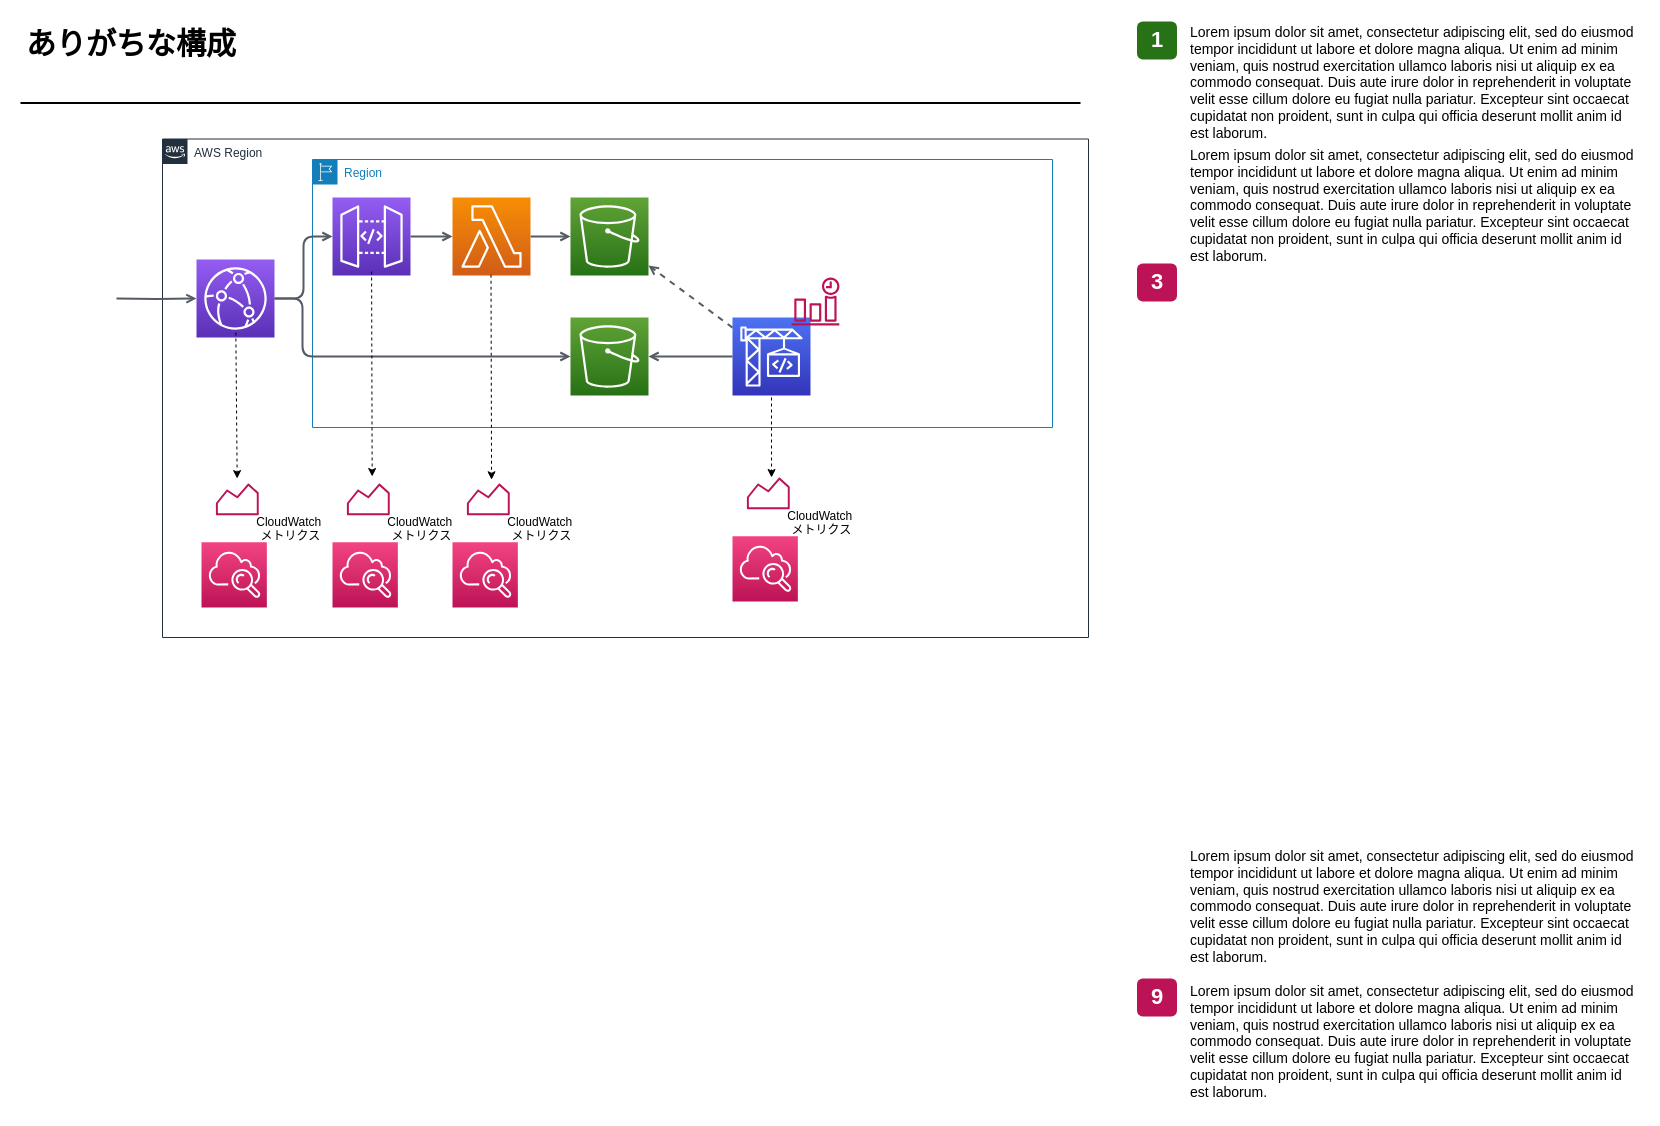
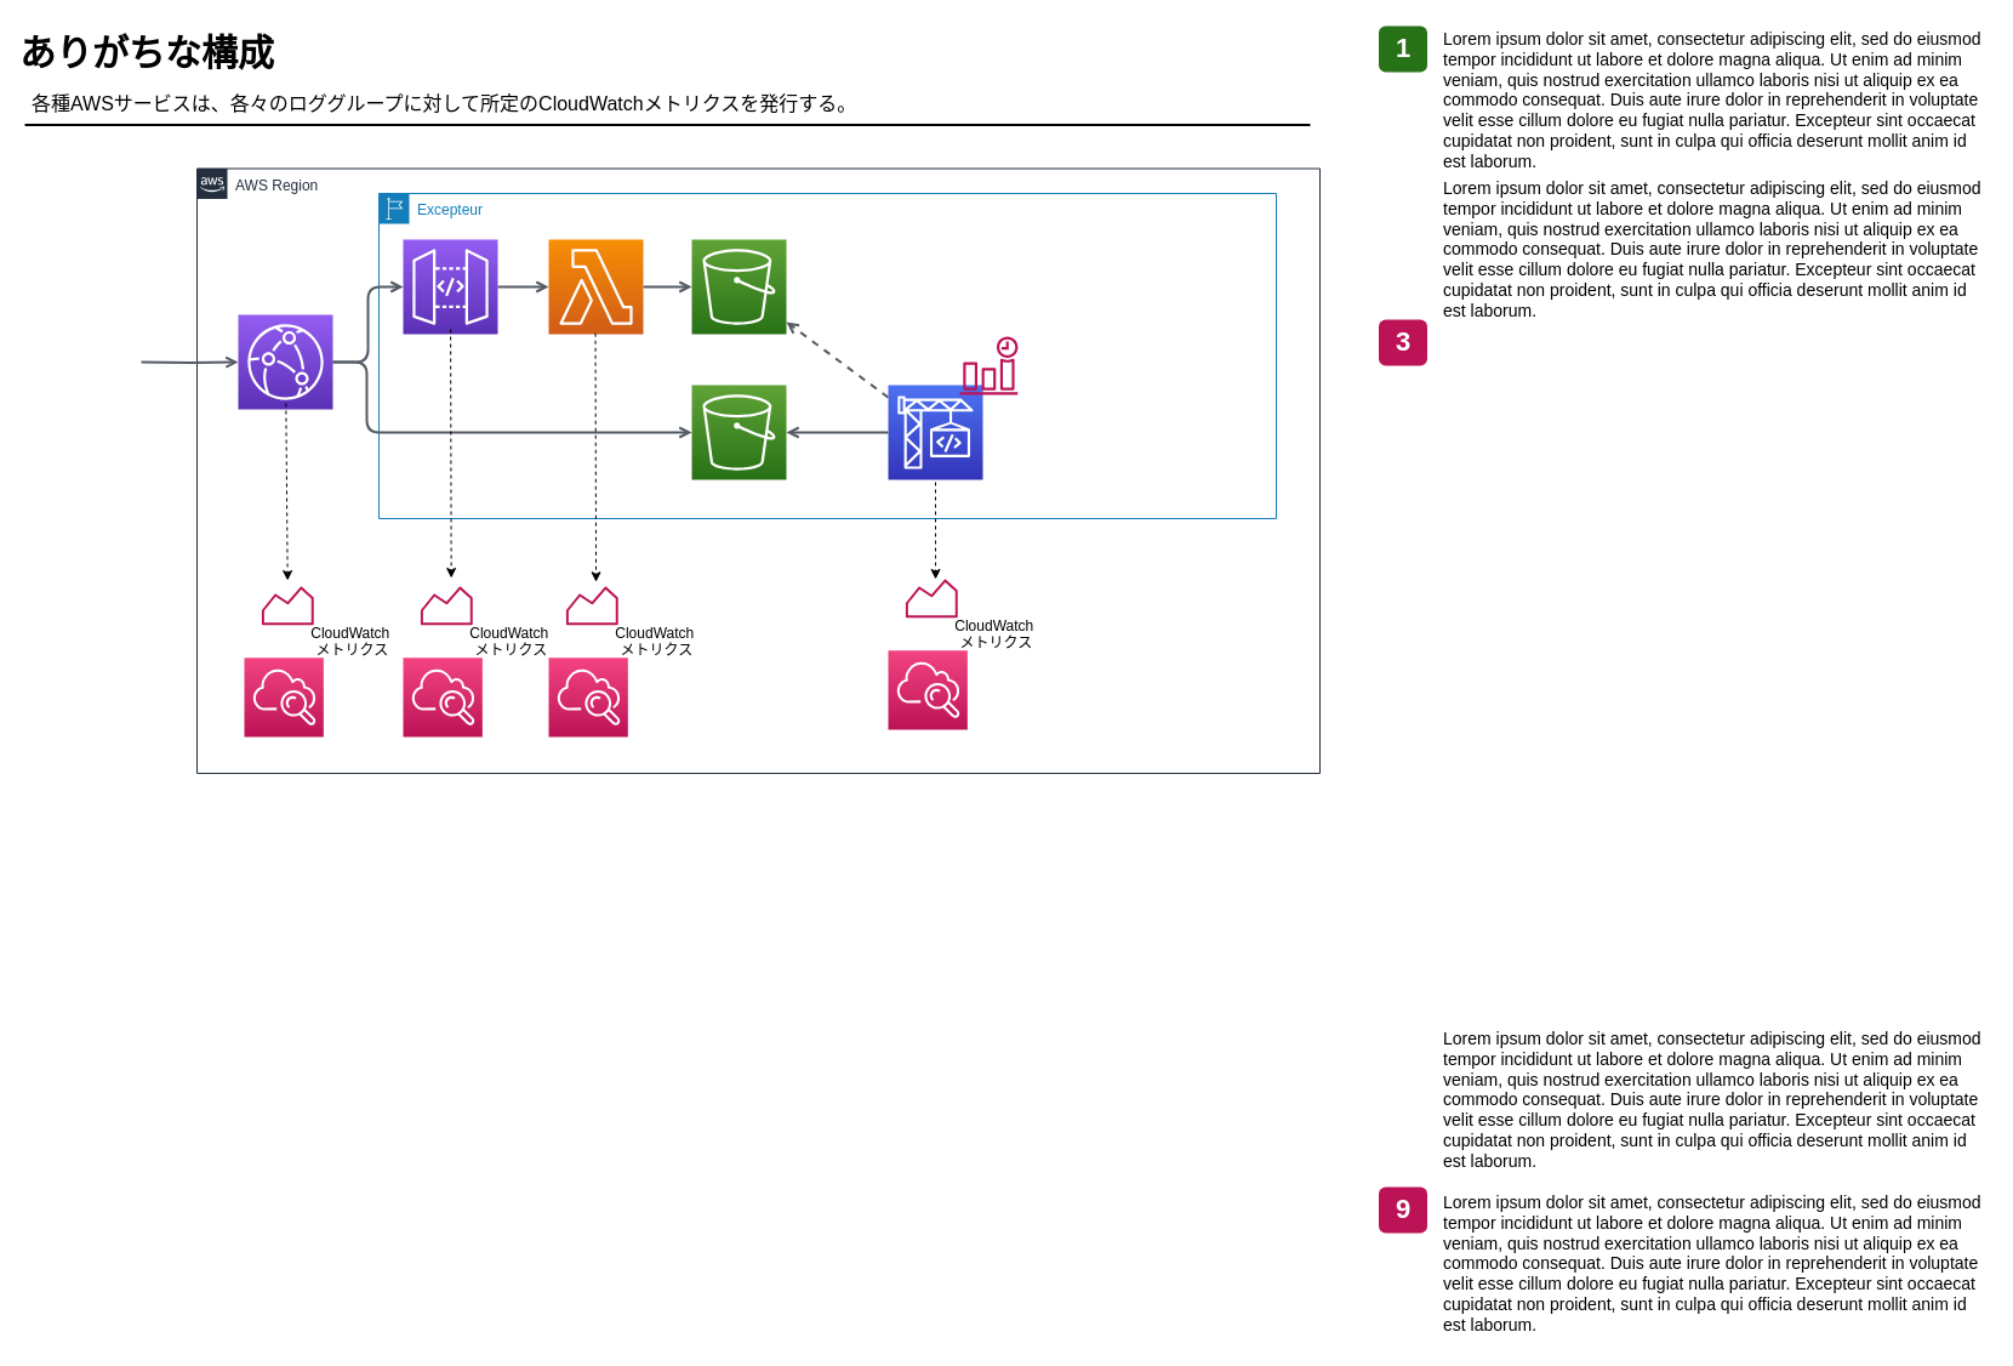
- <mxCell id="9" value="ありがちな構成" style="text;html=1;resizable=0;points=[];autosize=1;align=left;verticalAlign=top;spacingTop=-4;fontSize=30;fontStyle=1" parent="1" vertex="1"><mxGeometry x="24" y="22.5" width="230" height="40" as="geometry" /></mxCell>
+ <mxCell id="9" value="ありがちな構成" style="text;html=1;resizable=0;points=[];autosize=1;align=left;verticalAlign=top;spacingTop=-4;fontSize=30;fontStyle=1" parent="1" vertex="1"><mxGeometry x="14" y="22.5" width="230" height="40" as="geometry" /></mxCell>
+ <mxCell id="10" value="各種AWSサービスは、各々のロググループに対して所定のCloudWatchメトリクスを発行する。" style="text;html=1;resizable=0;points=[];autosize=1;align=left;verticalAlign=top;spacingTop=-4;fontSize=16" parent="1" vertex="1"><mxGeometry x="24" y="72.5" width="690" height="20" as="geometry" /></mxCell>
- <mxCell id="3" value="Region" style="points=[[0,0],[0.25,0],[0.5,0],[0.75,0],[1,0],[1,0.25],[1,0.5],[1,0.75],[1,1],[0.75,1],[0.5,1],[0.25,1],[0,1],[0,0.75],[0,0.5],[0,0.25]];outlineConnect=0;gradientColor=none;html=1;whiteSpace=wrap;fontSize=12;fontStyle=0;shape=mxgraph.aws4.group;grIcon=mxgraph.aws4.group_region;strokeColor=#147EBA;fillColor=none;verticalAlign=top;align=left;spacingLeft=30;fontColor=#147EBA;dashed=0;" vertex="1" parent="1"><mxGeometry x="312" y="159" width="740" height="268" as="geometry" /></mxCell>
+ <mxCell id="3" value="Excepteur" style="points=[[0,0],[0.25,0],[0.5,0],[0.75,0],[1,0],[1,0.25],[1,0.5],[1,0.75],[1,1],[0.75,1],[0.5,1],[0.25,1],[0,1],[0,0.75],[0,0.5],[0,0.25]];outlineConnect=0;gradientColor=none;html=1;whiteSpace=wrap;fontSize=12;fontStyle=0;shape=mxgraph.aws4.group;grIcon=mxgraph.aws4.group_region;strokeColor=#147EBA;fillColor=none;verticalAlign=top;align=left;spacingLeft=30;fontColor=#147EBA;dashed=0;" vertex="1" parent="1"><mxGeometry x="312" y="159" width="740" height="268" as="geometry" /></mxCell>
